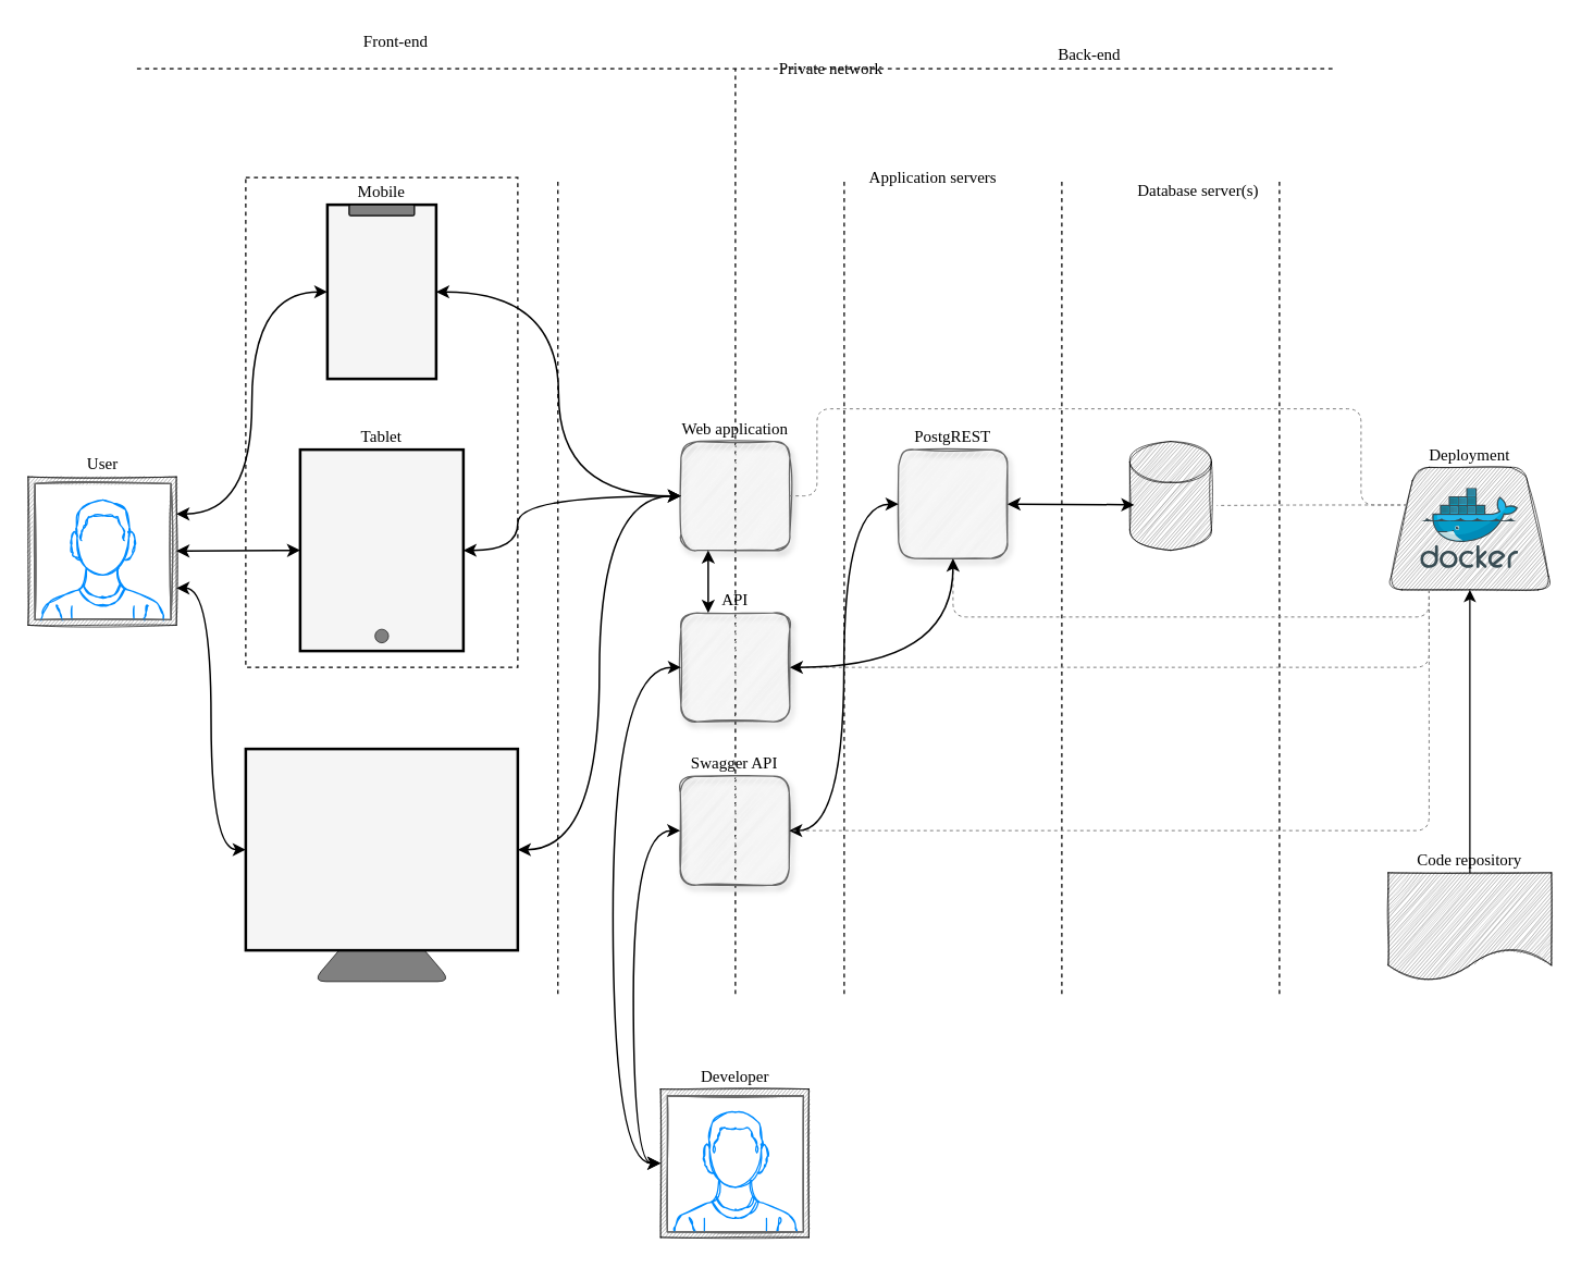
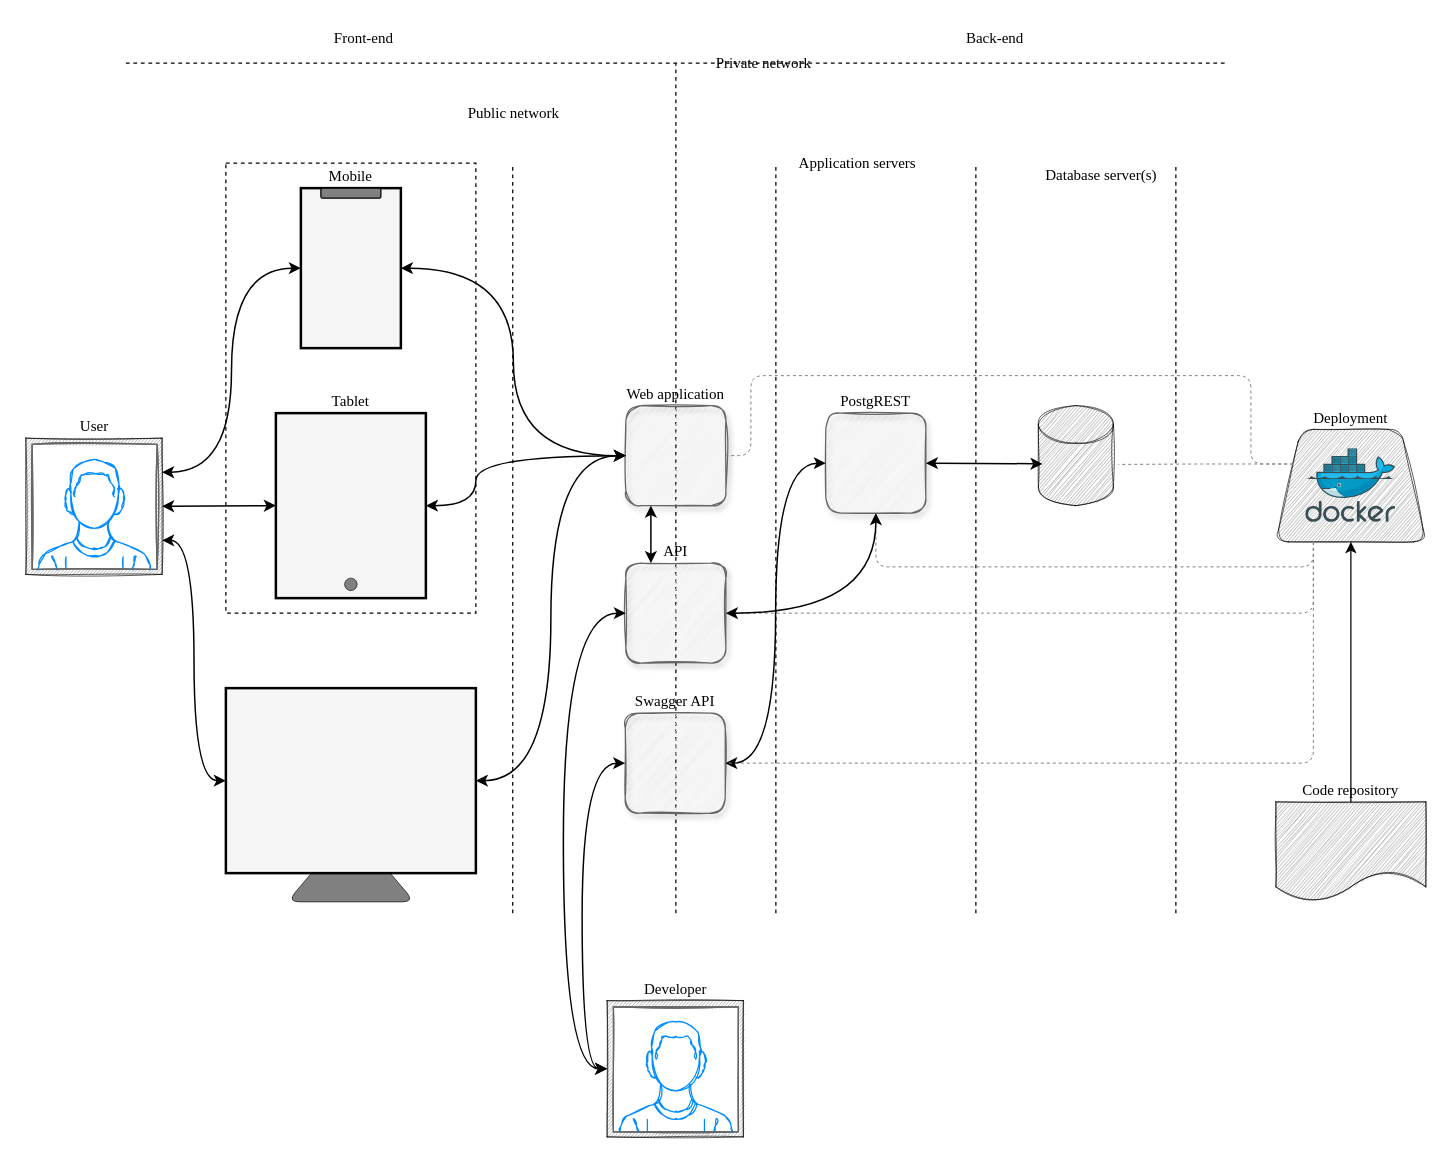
- <mxCell id="32" value="Back-end" style="text;html=1;align=center;verticalAlign=middle;resizable=0;points=[];autosize=1;strokeColor=none;fillColor=none;fontFamily=Comic Sans MS;" vertex="1" parent="1"><mxGeometry x="765" y="30" width="70" height="20" as="geometry" /></mxCell>
+ <mxCell id="32" value="Back-end" style="text;html=1;align=center;verticalAlign=middle;resizable=0;points=[];autosize=1;strokeColor=none;fillColor=none;fontFamily=Comic Sans MS;" vertex="1" parent="1"><mxGeometry x="760" y="20" width="70" height="20" as="geometry" /></mxCell>
+ <mxCell id="5" value="Public network" style="text;html=1;align=center;verticalAlign=middle;resizable=0;points=[];autosize=1;strokeColor=none;fillColor=none;fontFamily=Comic Sans MS;" vertex="1" parent="1"><mxGeometry x="360" y="80" width="100" height="20" as="geometry" /></mxCell>
